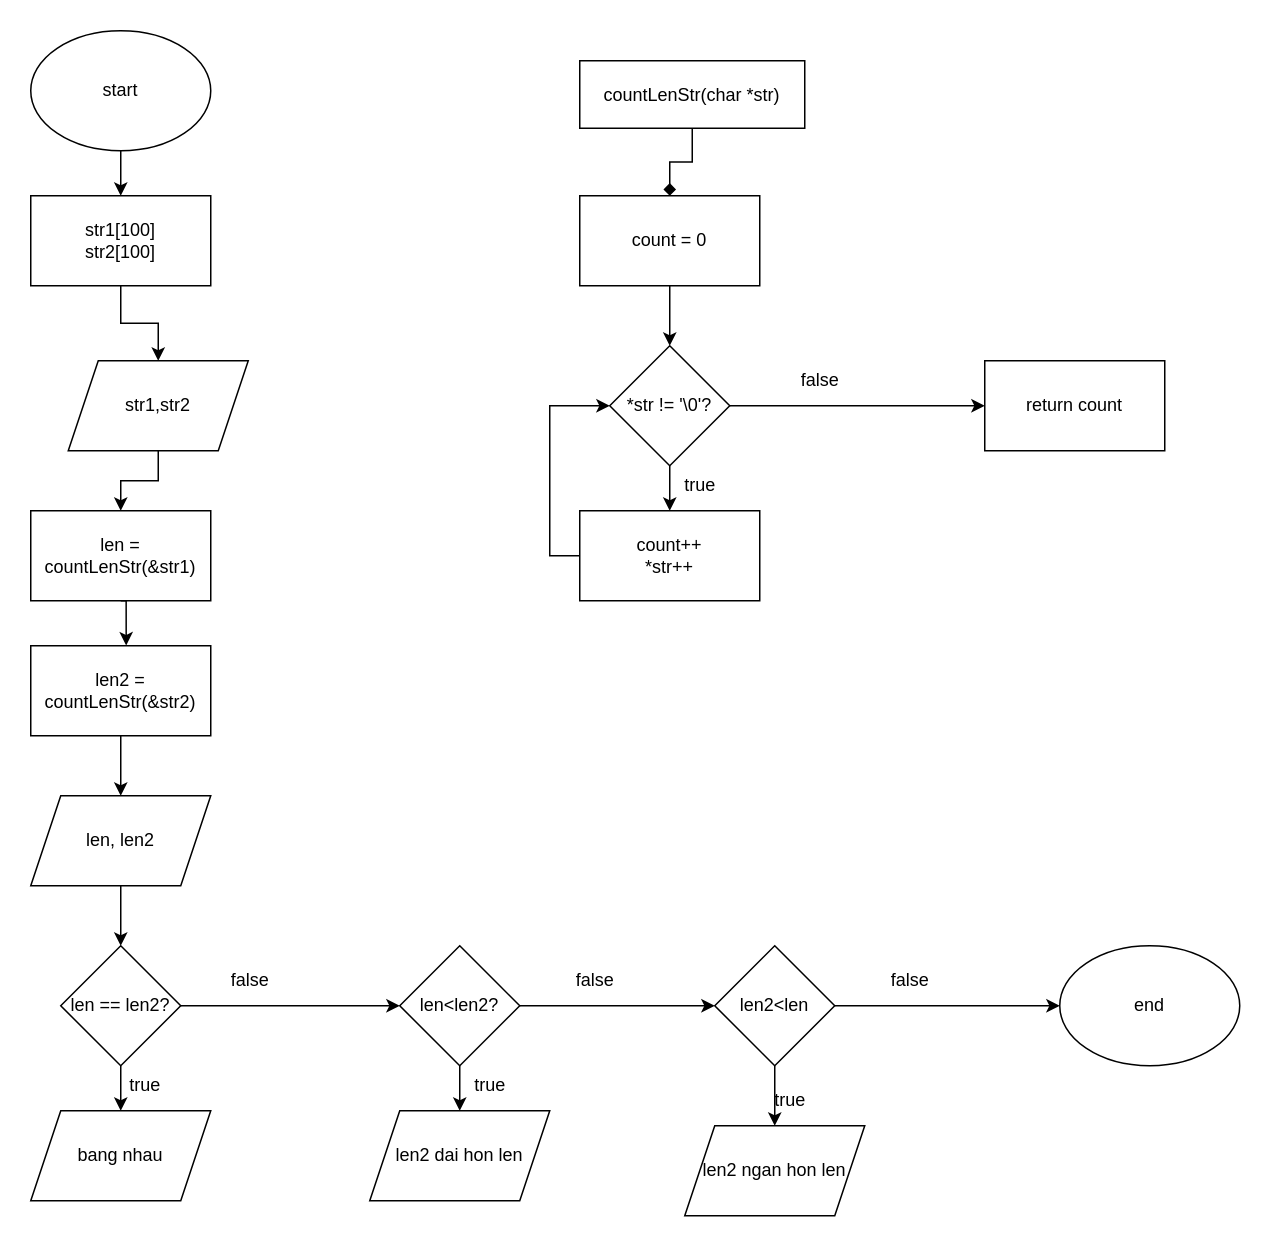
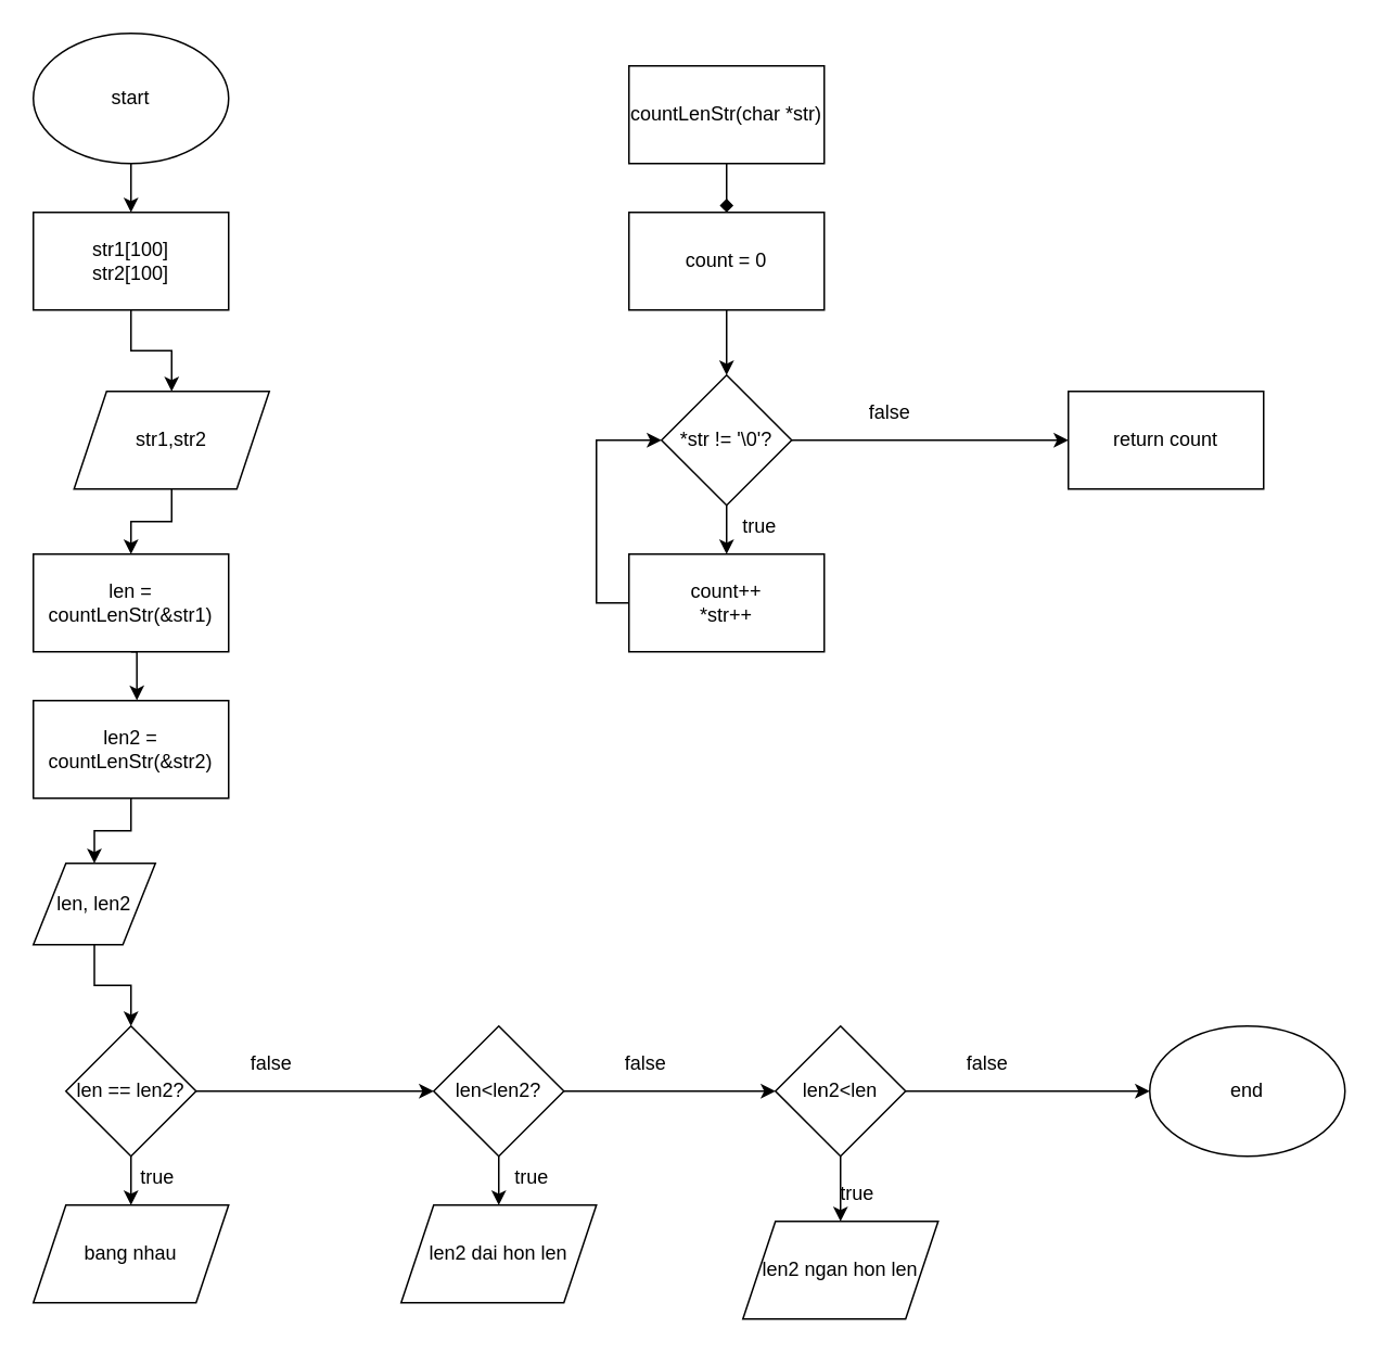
- <mxCell id="5" value="countLenStr(char *str)" style="rounded=0;whiteSpace=wrap;html=1;" vertex="1" parent="1"><mxGeometry x="386" y="40" width="150" height="45" as="geometry" /></mxCell>
+ <mxCell id="5" value="countLenStr(char *str)" style="rounded=0;whiteSpace=wrap;html=1;" vertex="1" parent="1"><mxGeometry x="386" y="40" width="120" height="60" as="geometry" /></mxCell>
- <mxCell id="20" value="len, len2" style="shape=parallelogram;perimeter=parallelogramPerimeter;whiteSpace=wrap;html=1;fixedSize=1;" vertex="1" parent="1"><mxGeometry x="20" y="530" width="120" height="60" as="geometry" /></mxCell>
+ <mxCell id="20" value="len, len2" style="shape=parallelogram;perimeter=parallelogramPerimeter;whiteSpace=wrap;html=1;fixedSize=1;" vertex="1" parent="1"><mxGeometry x="20" y="530" width="75" height="50" as="geometry" /></mxCell>
